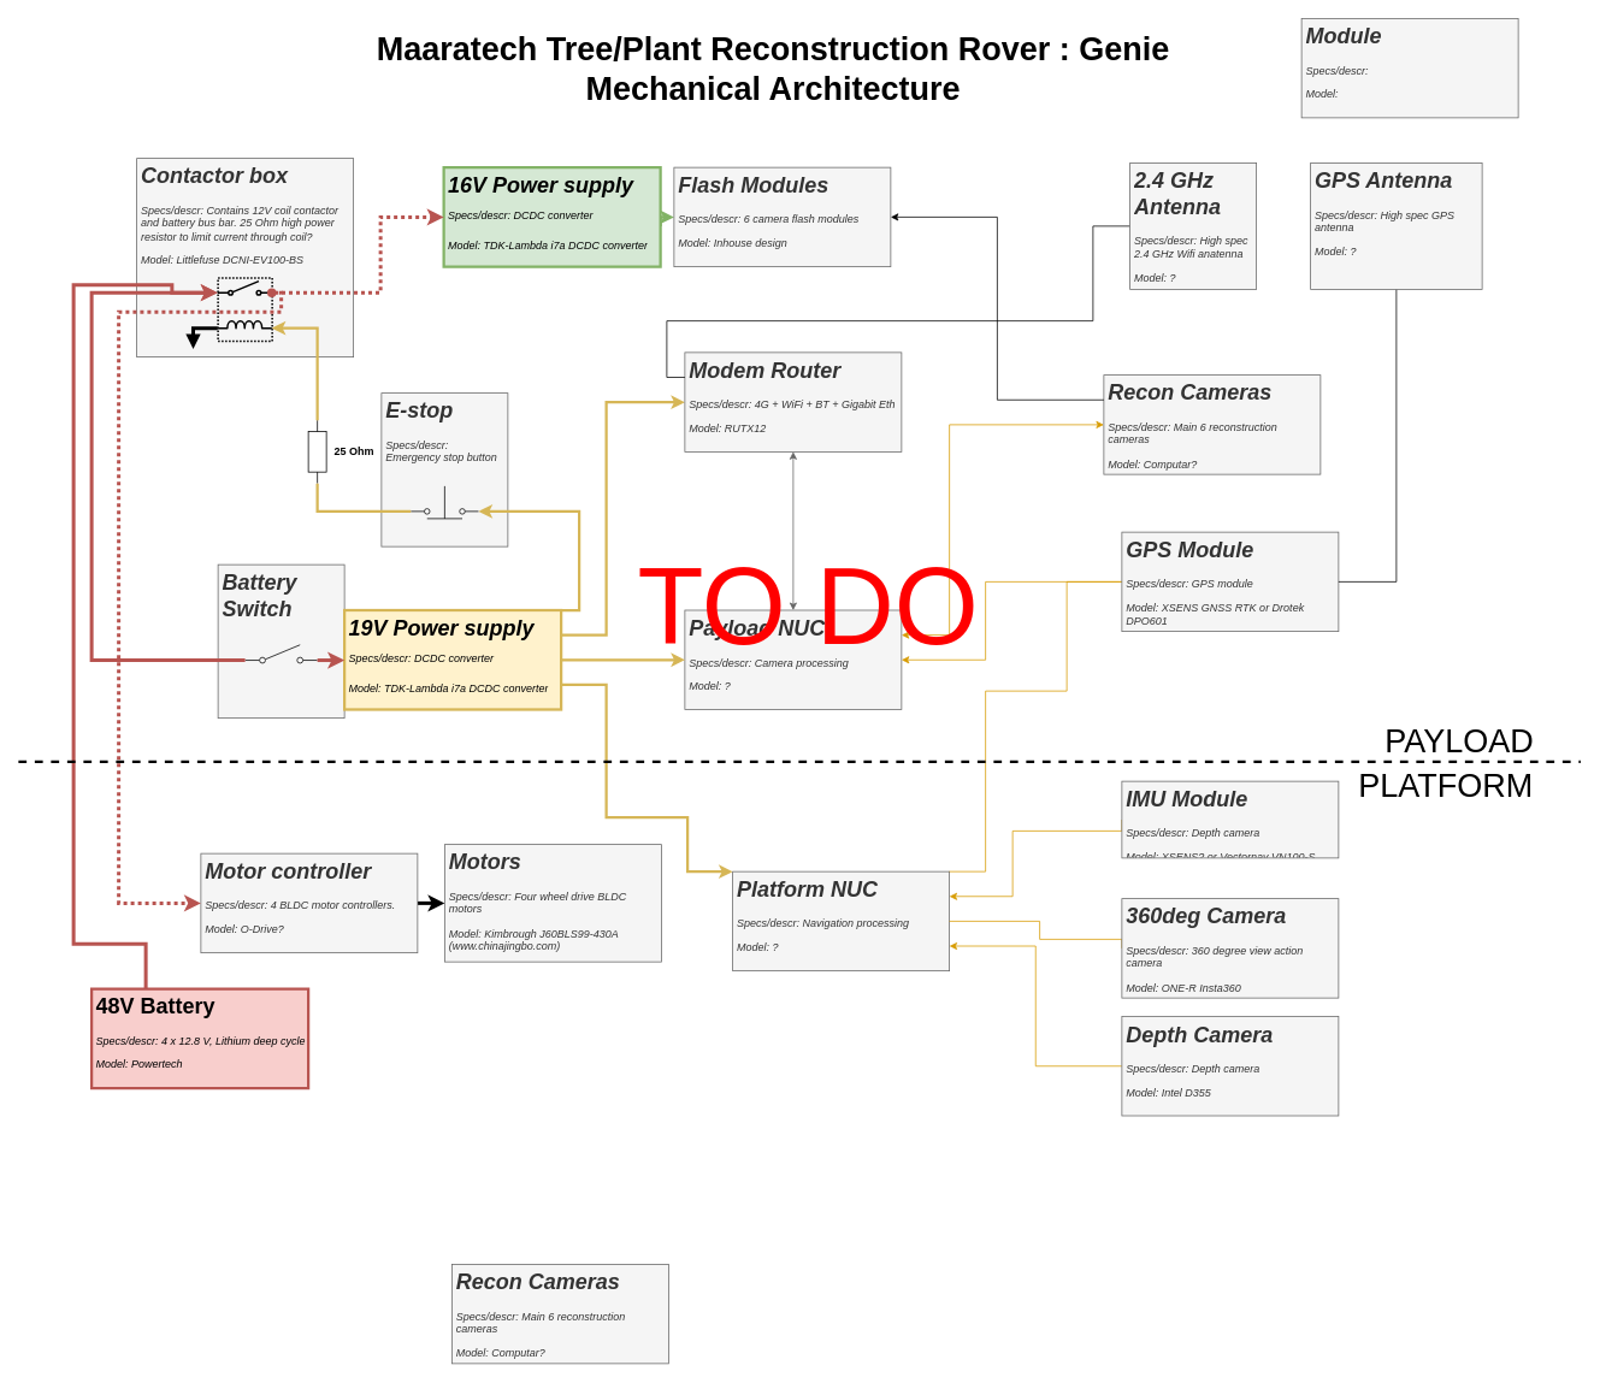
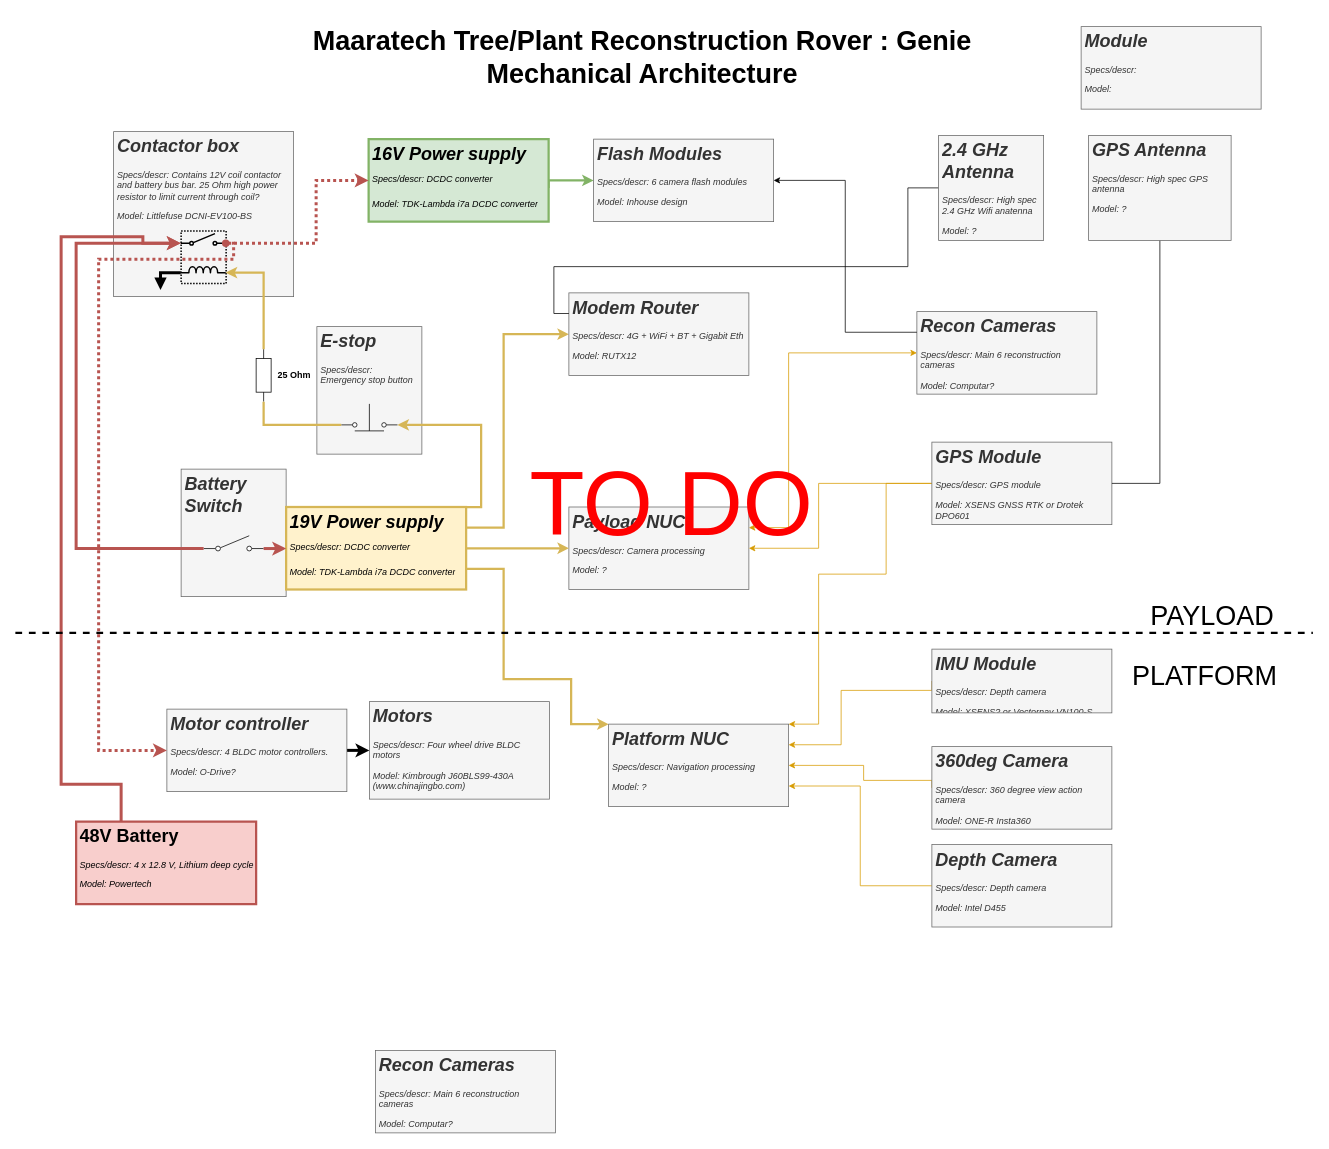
- <mxCell id="7" value="&lt;h1&gt;&lt;i&gt;Module&lt;/i&gt;&lt;/h1&gt;&lt;p&gt;&lt;i&gt;Specs/descr:&lt;/i&gt;&lt;/p&gt;&lt;p&gt;&lt;i&gt;Model:&lt;/i&gt;&lt;/p&gt;" style="text;html=1;spacing=5;spacingTop=-20;whiteSpace=wrap;overflow=hidden;rounded=0;fillColor=#f5f5f5;fontColor=#333333;strokeColor=#666666;" parent="1" vertex="1"><mxGeometry x="1441" y="20" width="240" height="110" as="geometry" /></mxCell>
+ <mxCell id="7" value="&lt;h1&gt;&lt;i&gt;Module&lt;/i&gt;&lt;/h1&gt;&lt;p&gt;&lt;i&gt;Specs/descr:&lt;/i&gt;&lt;/p&gt;&lt;p&gt;&lt;i&gt;Model:&lt;/i&gt;&lt;/p&gt;" style="text;html=1;spacing=5;spacingTop=-20;whiteSpace=wrap;overflow=hidden;rounded=0;fillColor=#f5f5f5;fontColor=#333333;strokeColor=#666666;" parent="1" vertex="1"><mxGeometry x="1441" y="35" width="240" height="110" as="geometry" /></mxCell>
- <mxCell id="29" value="&lt;h1&gt;&lt;i&gt;Flash Modules&lt;/i&gt;&lt;/h1&gt;&lt;p&gt;&lt;i&gt;Specs/descr: 6 camera flash modules&lt;/i&gt;&lt;/p&gt;&lt;p&gt;&lt;i&gt;Model: Inhouse design&lt;/i&gt;&lt;/p&gt;" style="text;html=1;spacing=5;spacingTop=-20;whiteSpace=wrap;overflow=hidden;rounded=0;fillColor=#f5f5f5;fontColor=#333333;strokeColor=#666666;" parent="1" vertex="1"><mxGeometry x="746" y="185" width="240" height="110" as="geometry" /></mxCell>
+ <mxCell id="29" value="&lt;h1&gt;&lt;i&gt;Flash Modules&lt;/i&gt;&lt;/h1&gt;&lt;p&gt;&lt;i&gt;Specs/descr: 6 camera flash modules&lt;/i&gt;&lt;/p&gt;&lt;p&gt;&lt;i&gt;Model: Inhouse design&lt;/i&gt;&lt;/p&gt;" style="text;html=1;spacing=5;spacingTop=-20;whiteSpace=wrap;overflow=hidden;rounded=0;fillColor=#f5f5f5;fontColor=#333333;strokeColor=#666666;" parent="1" vertex="1"><mxGeometry x="791" y="185" width="240" height="110" as="geometry" /></mxCell>
- <mxCell id="21" style="edgeStyle=orthogonalEdgeStyle;rounded=0;orthogonalLoop=1;jettySize=auto;html=1;exitX=0.5;exitY=1;exitDx=0;exitDy=0;entryX=0.5;entryY=0;entryDx=0;entryDy=0;startArrow=classic;startFill=1;fillColor=#f5f5f5;strokeColor=#666666;" parent="1" source="22" target="17" edge="1"><mxGeometry relative="1" as="geometry" /></mxCell>
- <mxCell id="60" value="&lt;font style=&quot;font-size: 36px;&quot;&gt;PLATFORM&lt;/font&gt;" style="text;html=1;strokeColor=none;fillColor=none;align=center;verticalAlign=middle;whiteSpace=wrap;rounded=0;" parent="1" vertex="1"><mxGeometry x="1501" y="855" width="200" height="30" as="geometry" /></mxCell>
+ <mxCell id="60" value="&lt;font style=&quot;font-size: 36px;&quot;&gt;PLATFORM&lt;/font&gt;" style="text;html=1;strokeColor=none;fillColor=none;align=center;verticalAlign=middle;whiteSpace=wrap;rounded=0;" parent="1" vertex="1"><mxGeometry x="1506" y="885" width="200" height="30" as="geometry" /></mxCell>
- <mxCell id="32" style="edgeStyle=orthogonalEdgeStyle;rounded=0;orthogonalLoop=1;jettySize=auto;html=1;exitX=0;exitY=0.5;exitDx=0;exitDy=0;entryX=1;entryY=0;entryDx=0;entryDy=0;fillColor=#ffe6cc;strokeColor=#d79b00;endArrow=none;" parent="1" source="34" target="18" edge="1"><mxGeometry relative="1" as="geometry"><Array as="points"><mxPoint x="1181" y="644" /><mxPoint x="1181" y="765" /><mxPoint x="1091" y="765" /><mxPoint x="1091" y="965" /></Array></mxGeometry></mxCell>
+ <mxCell id="32" style="edgeStyle=orthogonalEdgeStyle;rounded=0;orthogonalLoop=1;jettySize=auto;html=1;exitX=0;exitY=0.5;exitDx=0;exitDy=0;entryX=1;entryY=0;entryDx=0;entryDy=0;fillColor=#ffe6cc;strokeColor=#d79b00;" parent="1" source="34" target="18" edge="1"><mxGeometry relative="1" as="geometry"><Array as="points"><mxPoint x="1181" y="644" /><mxPoint x="1181" y="765" /><mxPoint x="1091" y="765" /><mxPoint x="1091" y="965" /></Array></mxGeometry></mxCell>
- <mxCell id="26" style="edgeStyle=orthogonalEdgeStyle;rounded=0;orthogonalLoop=1;jettySize=auto;html=1;exitX=0;exitY=0.5;exitDx=0;exitDy=0;entryX=1;entryY=0.5;entryDx=0;entryDy=0;fillColor=#ffe6cc;strokeColor=#d79b00;endArrow=none;" parent="1" source="27" target="18" edge="1"><mxGeometry relative="1" as="geometry"><Array as="points"><mxPoint x="1242" y="1040" /><mxPoint x="1151" y="1040" /><mxPoint x="1151" y="1020" /></Array></mxGeometry></mxCell>
+ <mxCell id="26" style="edgeStyle=orthogonalEdgeStyle;rounded=0;orthogonalLoop=1;jettySize=auto;html=1;exitX=0;exitY=0.5;exitDx=0;exitDy=0;entryX=1;entryY=0.5;entryDx=0;entryDy=0;fillColor=#ffe6cc;strokeColor=#d79b00;" parent="1" source="27" target="18" edge="1"><mxGeometry relative="1" as="geometry"><Array as="points"><mxPoint x="1242" y="1040" /><mxPoint x="1151" y="1040" /><mxPoint x="1151" y="1020" /></Array></mxGeometry></mxCell>
- <mxCell id="25" value="&lt;h1&gt;&lt;i&gt;Depth Camera&lt;/i&gt;&lt;/h1&gt;&lt;p&gt;&lt;i&gt;Specs/descr: Depth camera&lt;/i&gt;&lt;/p&gt;&lt;p&gt;&lt;i&gt;Model: Intel D355&lt;/i&gt;&lt;/p&gt;" style="text;html=1;spacing=5;spacingTop=-20;whiteSpace=wrap;overflow=hidden;rounded=0;fillColor=#f5f5f5;fontColor=#333333;strokeColor=#666666;" parent="1" vertex="1"><mxGeometry x="1242" y="1125.5" width="240" height="110" as="geometry" /></mxCell>
+ <mxCell id="25" value="&lt;h1&gt;&lt;i&gt;Depth Camera&lt;/i&gt;&lt;/h1&gt;&lt;p&gt;&lt;i&gt;Specs/descr: Depth camera&lt;/i&gt;&lt;/p&gt;&lt;p&gt;&lt;i&gt;Model: Intel D455&lt;/i&gt;&lt;/p&gt;" style="text;html=1;spacing=5;spacingTop=-20;whiteSpace=wrap;overflow=hidden;rounded=0;fillColor=#f5f5f5;fontColor=#333333;strokeColor=#666666;" parent="1" vertex="1"><mxGeometry x="1242" y="1125.5" width="240" height="110" as="geometry" /></mxCell>
